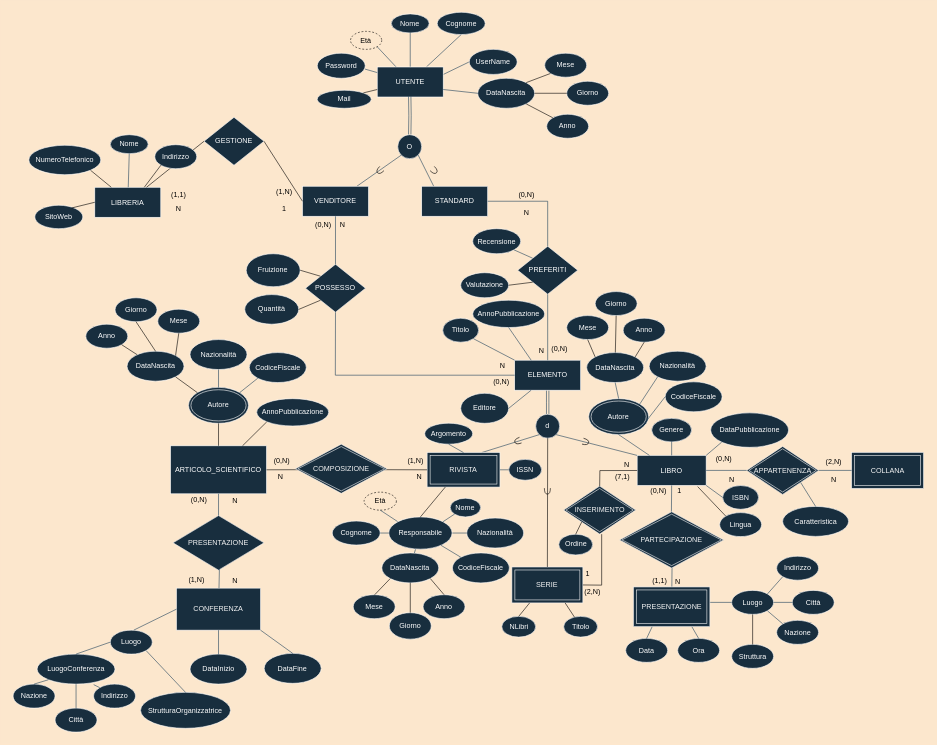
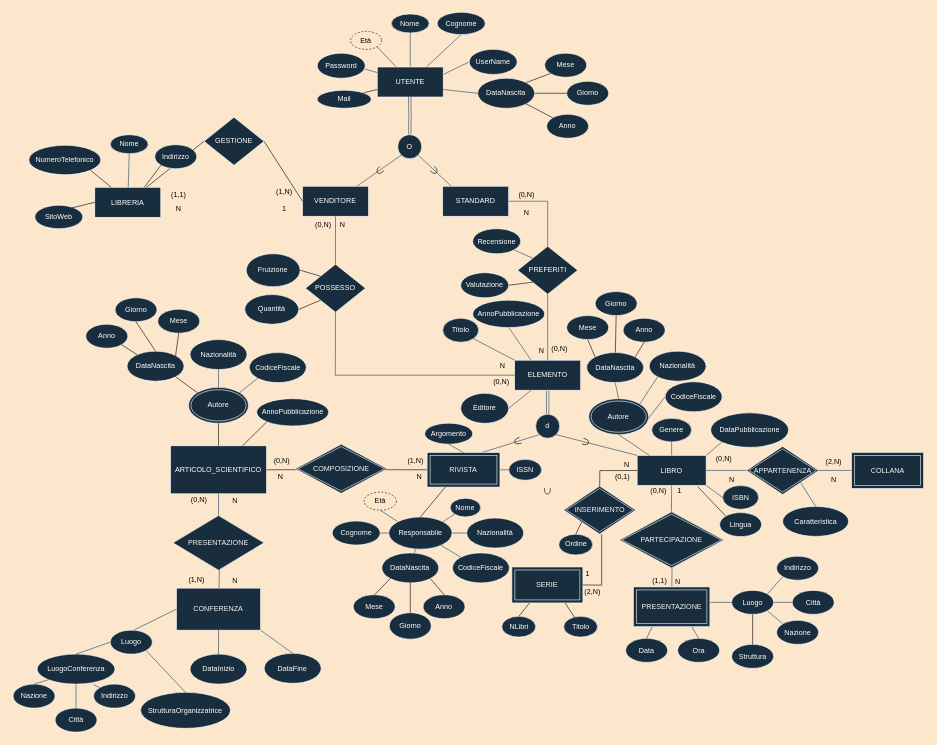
- <mxCell id="111" value="STANDARD" style="rounded=0;whiteSpace=wrap;html=1;fillColor=#182E3E;strokeColor=#FFFFFF;fontColor=#FFFFFF;" parent="1" vertex="1"><mxGeometry x="702" y="310" width="110" height="50" as="geometry" /></mxCell>
+ <mxCell id="111" value="STANDARD" style="rounded=0;whiteSpace=wrap;html=1;fillColor=#182E3E;strokeColor=#FFFFFF;fontColor=#FFFFFF;" parent="1" vertex="1"><mxGeometry x="737" y="310" width="110" height="50" as="geometry" /></mxCell>
- <mxCell id="219" value="(7,1)" style="text;html=1;strokeColor=none;fillColor=none;align=center;verticalAlign=middle;whiteSpace=wrap;rounded=0;fontColor=#000000;" parent="1" vertex="1"><mxGeometry x="1007" y="779.85" width="60" height="30" as="geometry" /></mxCell>
+ <mxCell id="219" value="(0,1)" style="text;html=1;strokeColor=none;fillColor=none;align=center;verticalAlign=middle;whiteSpace=wrap;rounded=0;fontColor=#000000;" parent="1" vertex="1"><mxGeometry x="1007" y="779.85" width="60" height="30" as="geometry" /></mxCell>
- <mxCell id="208" value="" style="endArrow=none;html=1;rounded=0;exitX=0.5;exitY=0;exitDx=0;exitDy=0;entryX=0.5;entryY=1;entryDx=0;entryDy=0;" parent="1" source="204" target="31" edge="1"><mxGeometry width="50" height="50" relative="1" as="geometry"><mxPoint x="962" y="780" as="sourcePoint" /><mxPoint x="1012" y="730" as="targetPoint" /></mxGeometry></mxCell>
